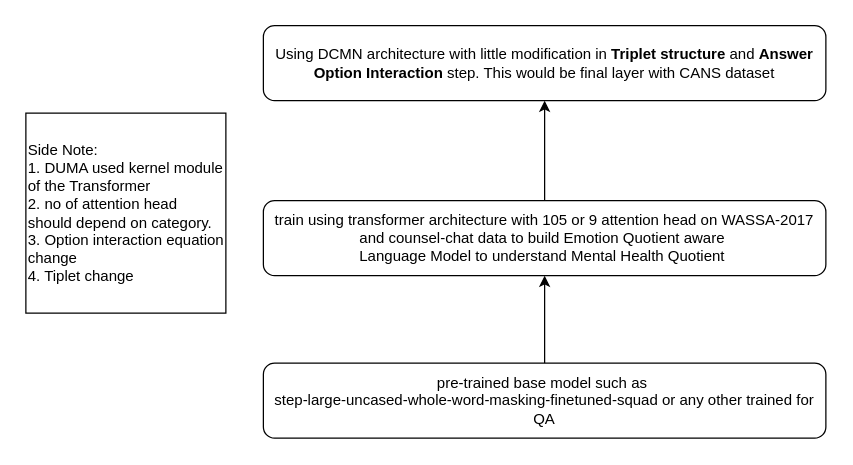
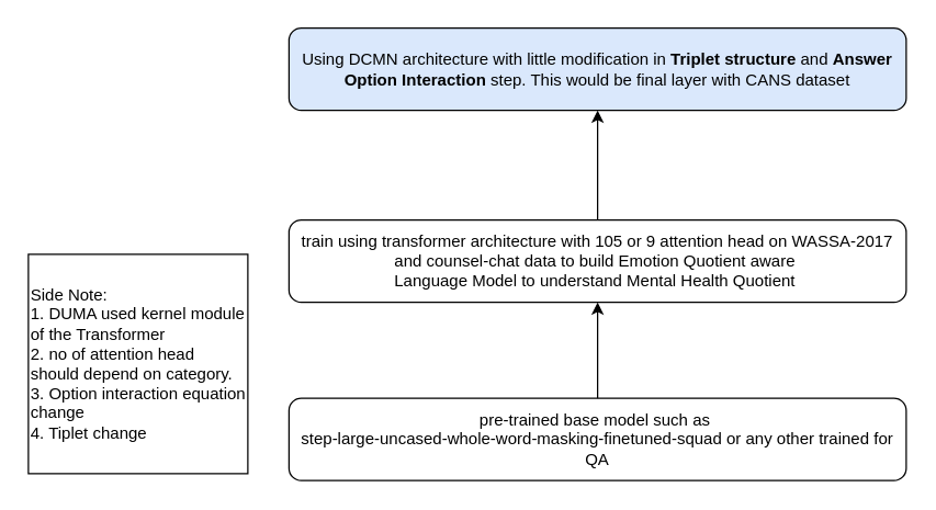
- <mxCell id="6" value="Using DCMN architecture with little modification in &lt;b&gt;Triplet structure&lt;/b&gt; and&amp;nbsp;&lt;b&gt;Answer Option Interaction &lt;/b&gt;step. This would be final layer with CANS dataset" style="rounded=1;whiteSpace=wrap;html=1;" vertex="1" parent="1"><mxGeometry x="210" y="20" width="450" height="60" as="geometry" /></mxCell>
+ <mxCell id="6" value="Using DCMN architecture with little modification in &lt;b&gt;Triplet structure&lt;/b&gt; and&amp;nbsp;&lt;b&gt;Answer Option Interaction &lt;/b&gt;step. This would be final layer with CANS dataset" style="rounded=1;whiteSpace=wrap;html=1;fillColor=#dae8fc;" vertex="1" parent="1"><mxGeometry x="210" y="20" width="450" height="60" as="geometry" /></mxCell>
- <mxCell id="7" value="Side Note:&lt;br&gt;1. DUMA used&amp;nbsp;kernel module of the Transformer&lt;br&gt;2. no of attention head should depend on category.&lt;br&gt;3. Option interaction equation change&lt;br&gt;4. Tiplet change" style="whiteSpace=wrap;html=1;aspect=fixed;align=left;" vertex="1" parent="1"><mxGeometry x="20" y="90" width="160" height="160" as="geometry" /></mxCell>
+ <mxCell id="7" value="Side Note:&lt;br&gt;1. DUMA used&amp;nbsp;kernel module of the Transformer&lt;br&gt;2. no of attention head should depend on category.&lt;br&gt;3. Option interaction equation change&lt;br&gt;4. Tiplet change" style="whiteSpace=wrap;html=1;aspect=fixed;align=left;" vertex="1" parent="1"><mxGeometry x="20" y="185" width="160" height="160" as="geometry" /></mxCell>
